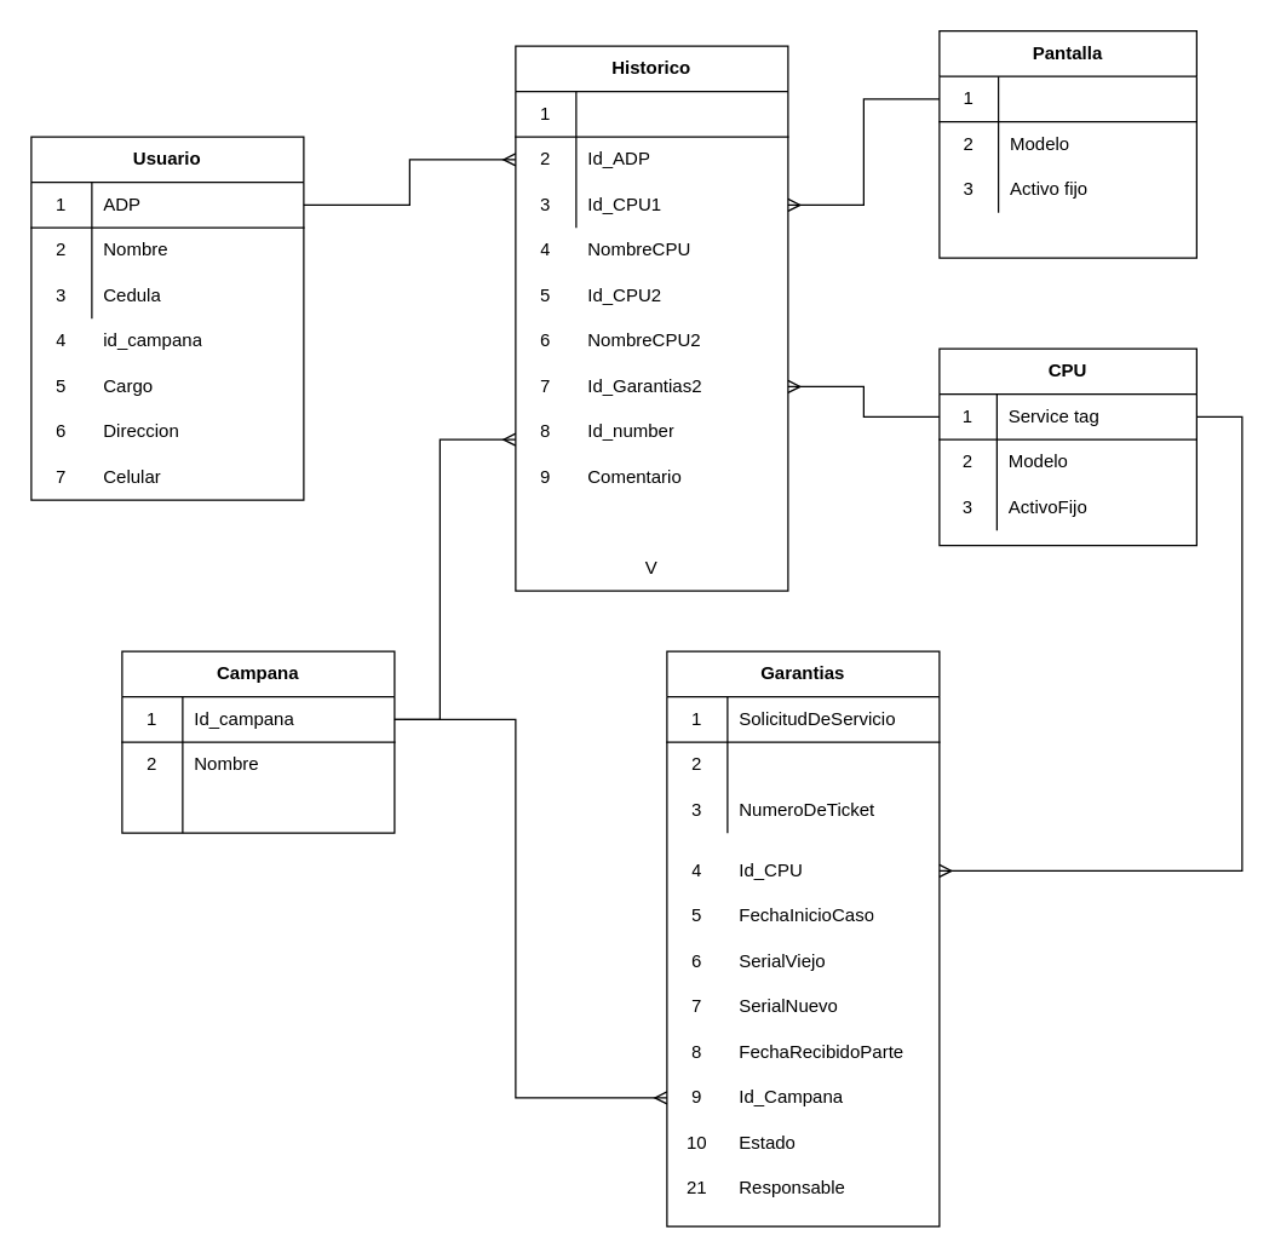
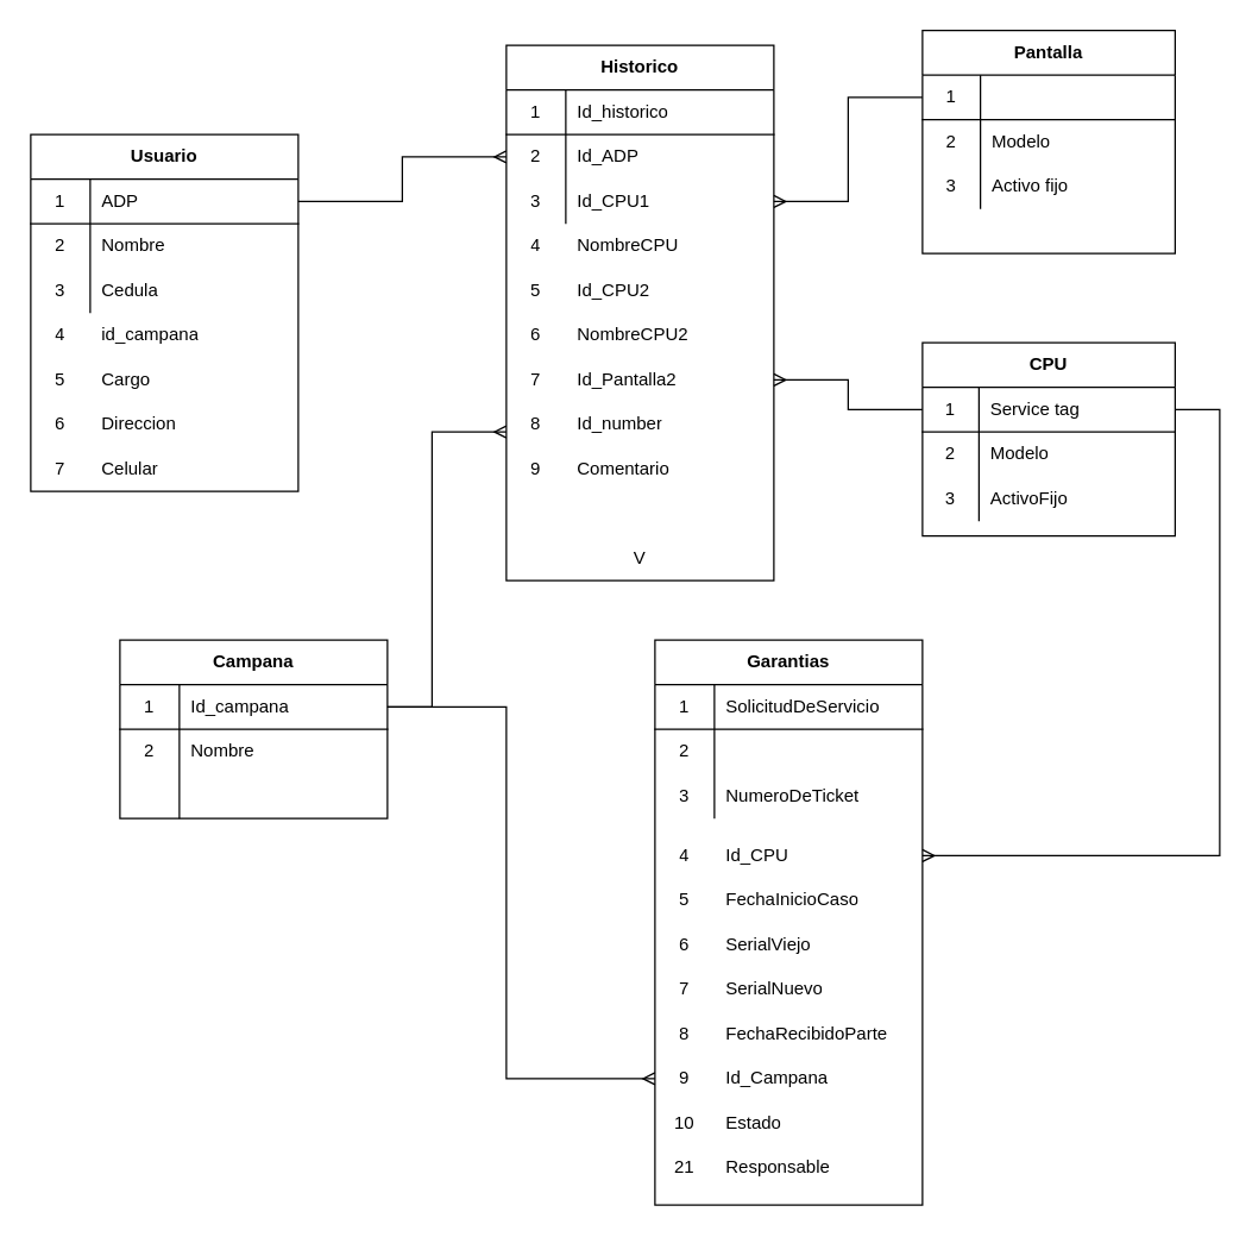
+ <mxCell id="56" value="Id_historico" style="shape=partialRectangle;html=1;whiteSpace=wrap;connectable=0;fillColor=none;top=0;left=0;bottom=0;right=0;align=left;spacingLeft=6;overflow=hidden;" vertex="1" parent="54"><mxGeometry x="40" width="140" height="30" as="geometry" /></mxCell>
- <mxCell id="69" value="Id_Garantias2" style="shape=partialRectangle;html=1;whiteSpace=wrap;connectable=0;fillColor=none;top=0;left=0;bottom=0;right=0;align=left;spacingLeft=6;overflow=hidden;" vertex="1" parent="67"><mxGeometry x="40" width="140" height="30" as="geometry" /></mxCell>
+ <mxCell id="69" value="Id_Pantalla2" style="shape=partialRectangle;html=1;whiteSpace=wrap;connectable=0;fillColor=none;top=0;left=0;bottom=0;right=0;align=left;spacingLeft=6;overflow=hidden;" vertex="1" parent="67"><mxGeometry x="40" width="140" height="30" as="geometry" /></mxCell>
